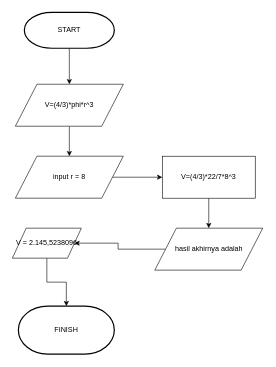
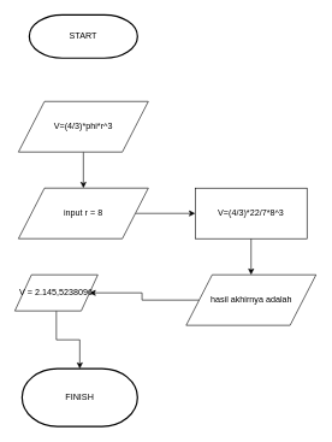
- <mxCell id="2" value="" style="edgeStyle=orthogonalEdgeStyle;rounded=0;orthogonalLoop=1;jettySize=auto;html=1;" edge="1" parent="1" source="3" target="5"><mxGeometry relative="1" as="geometry" /></mxCell>
